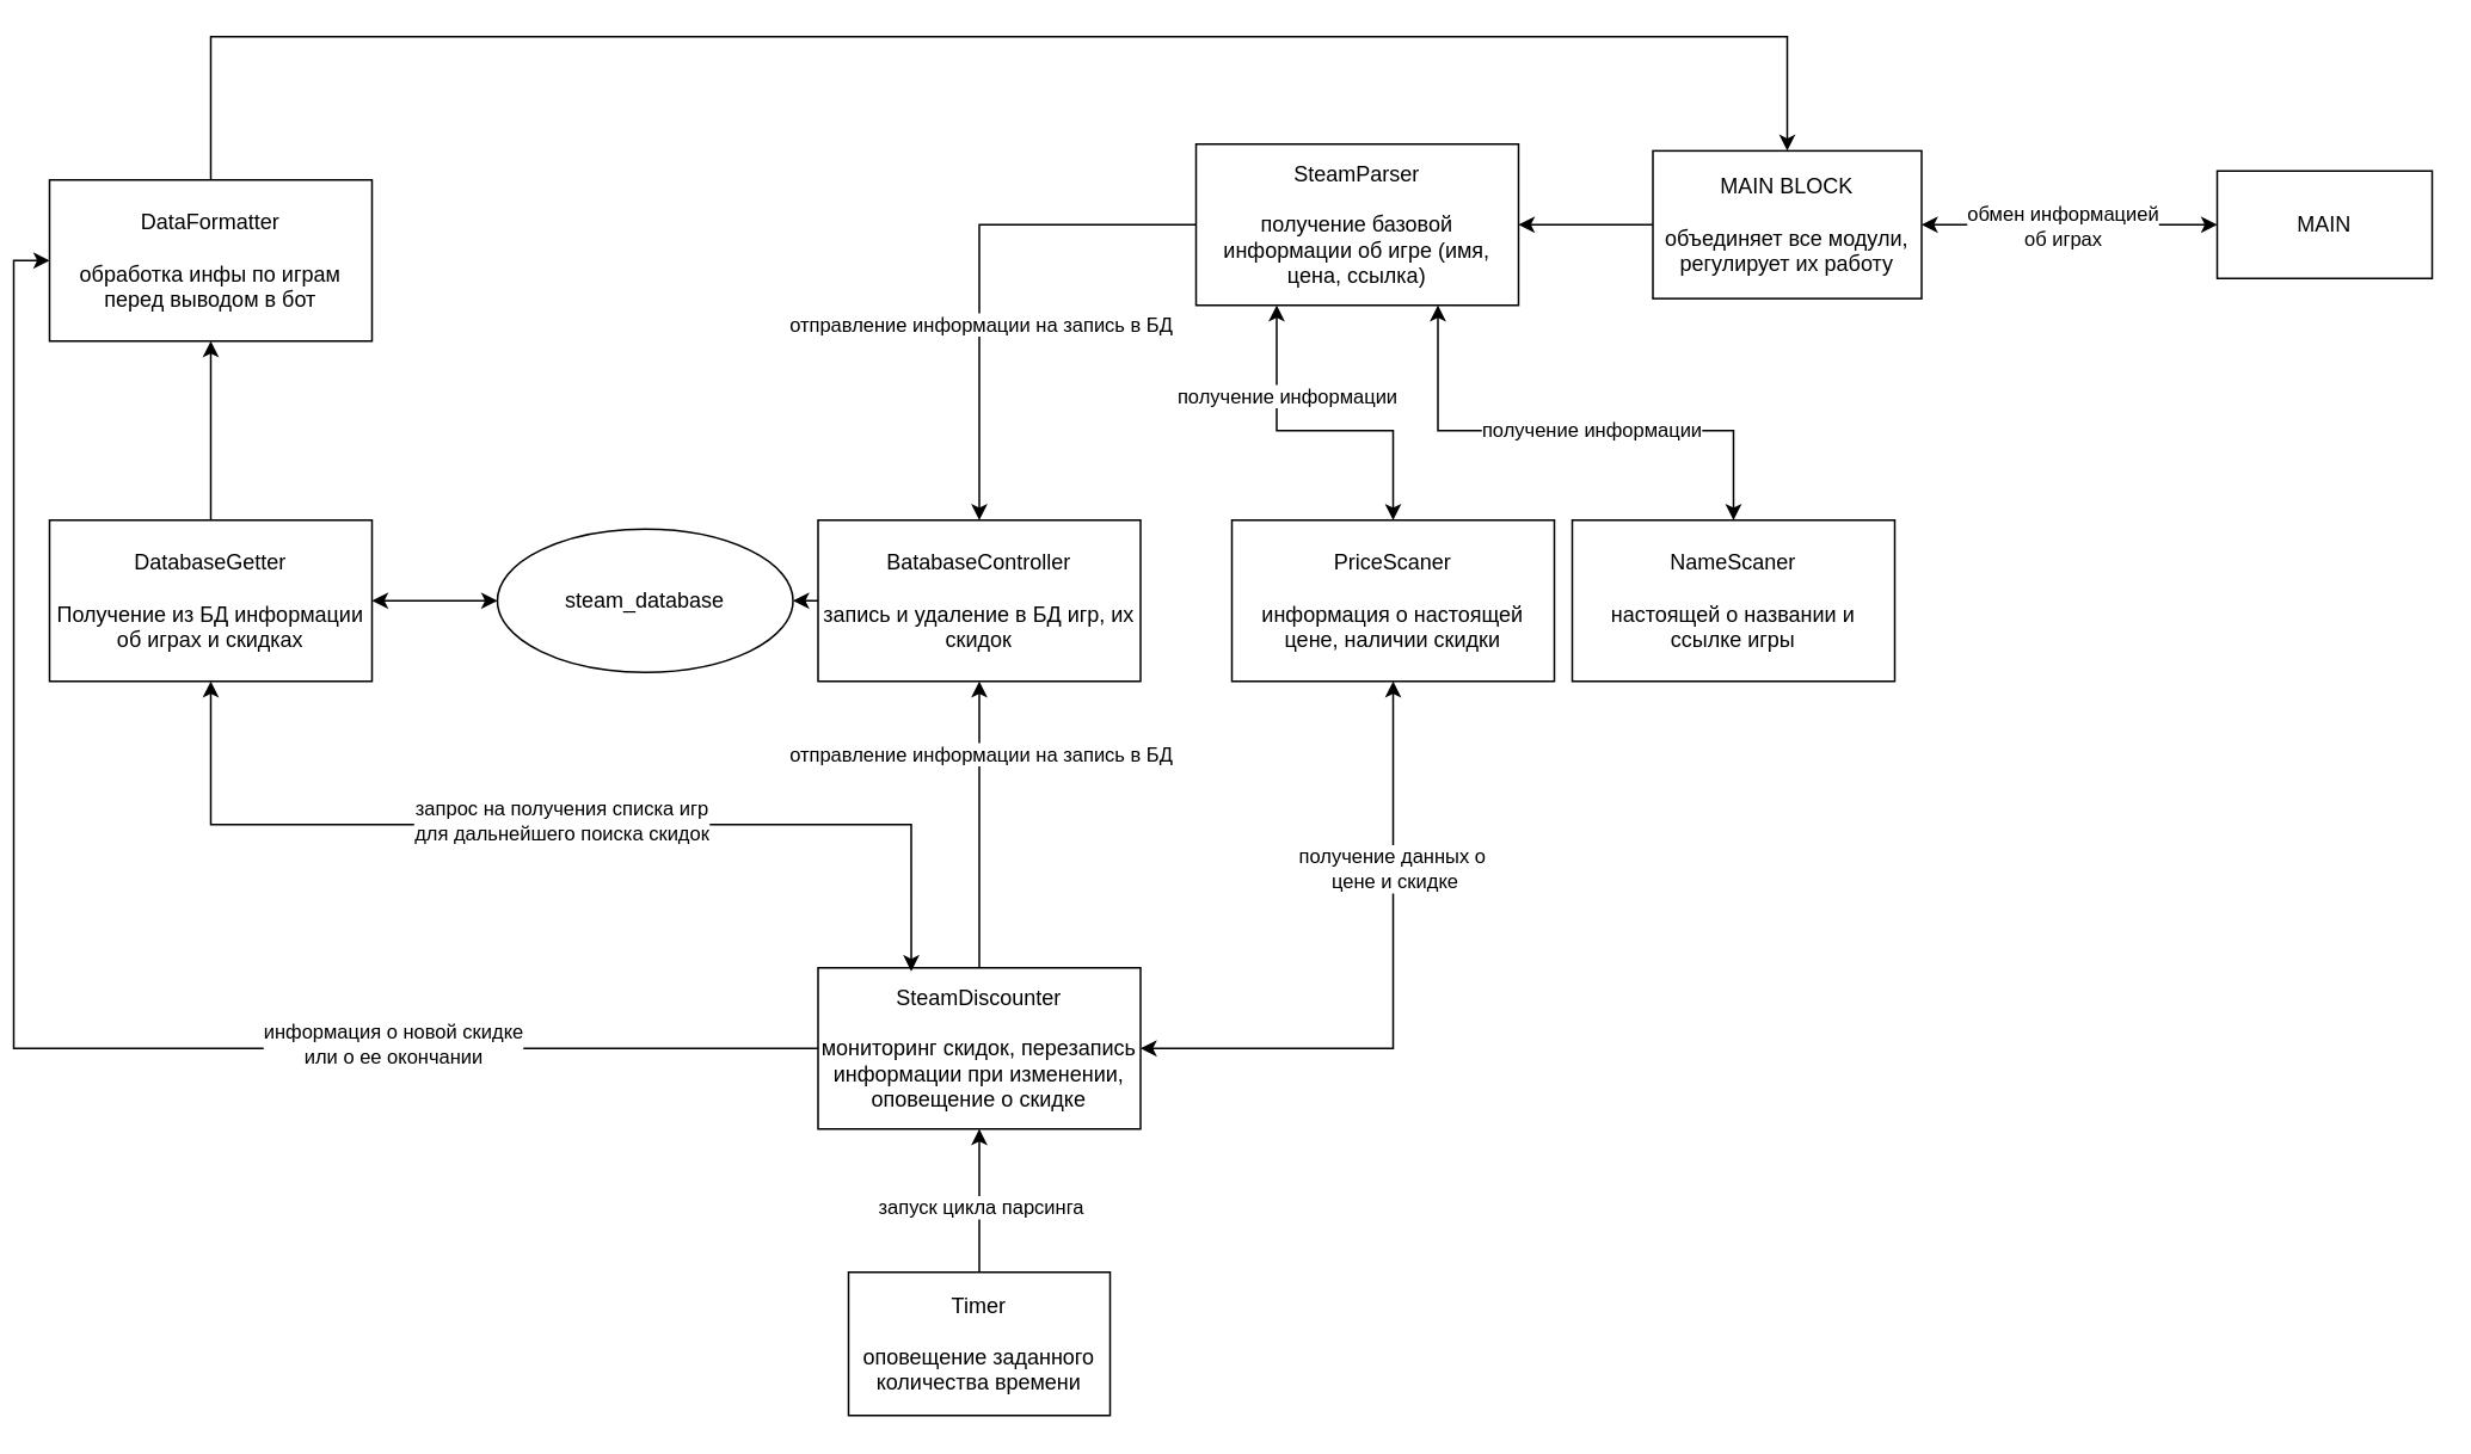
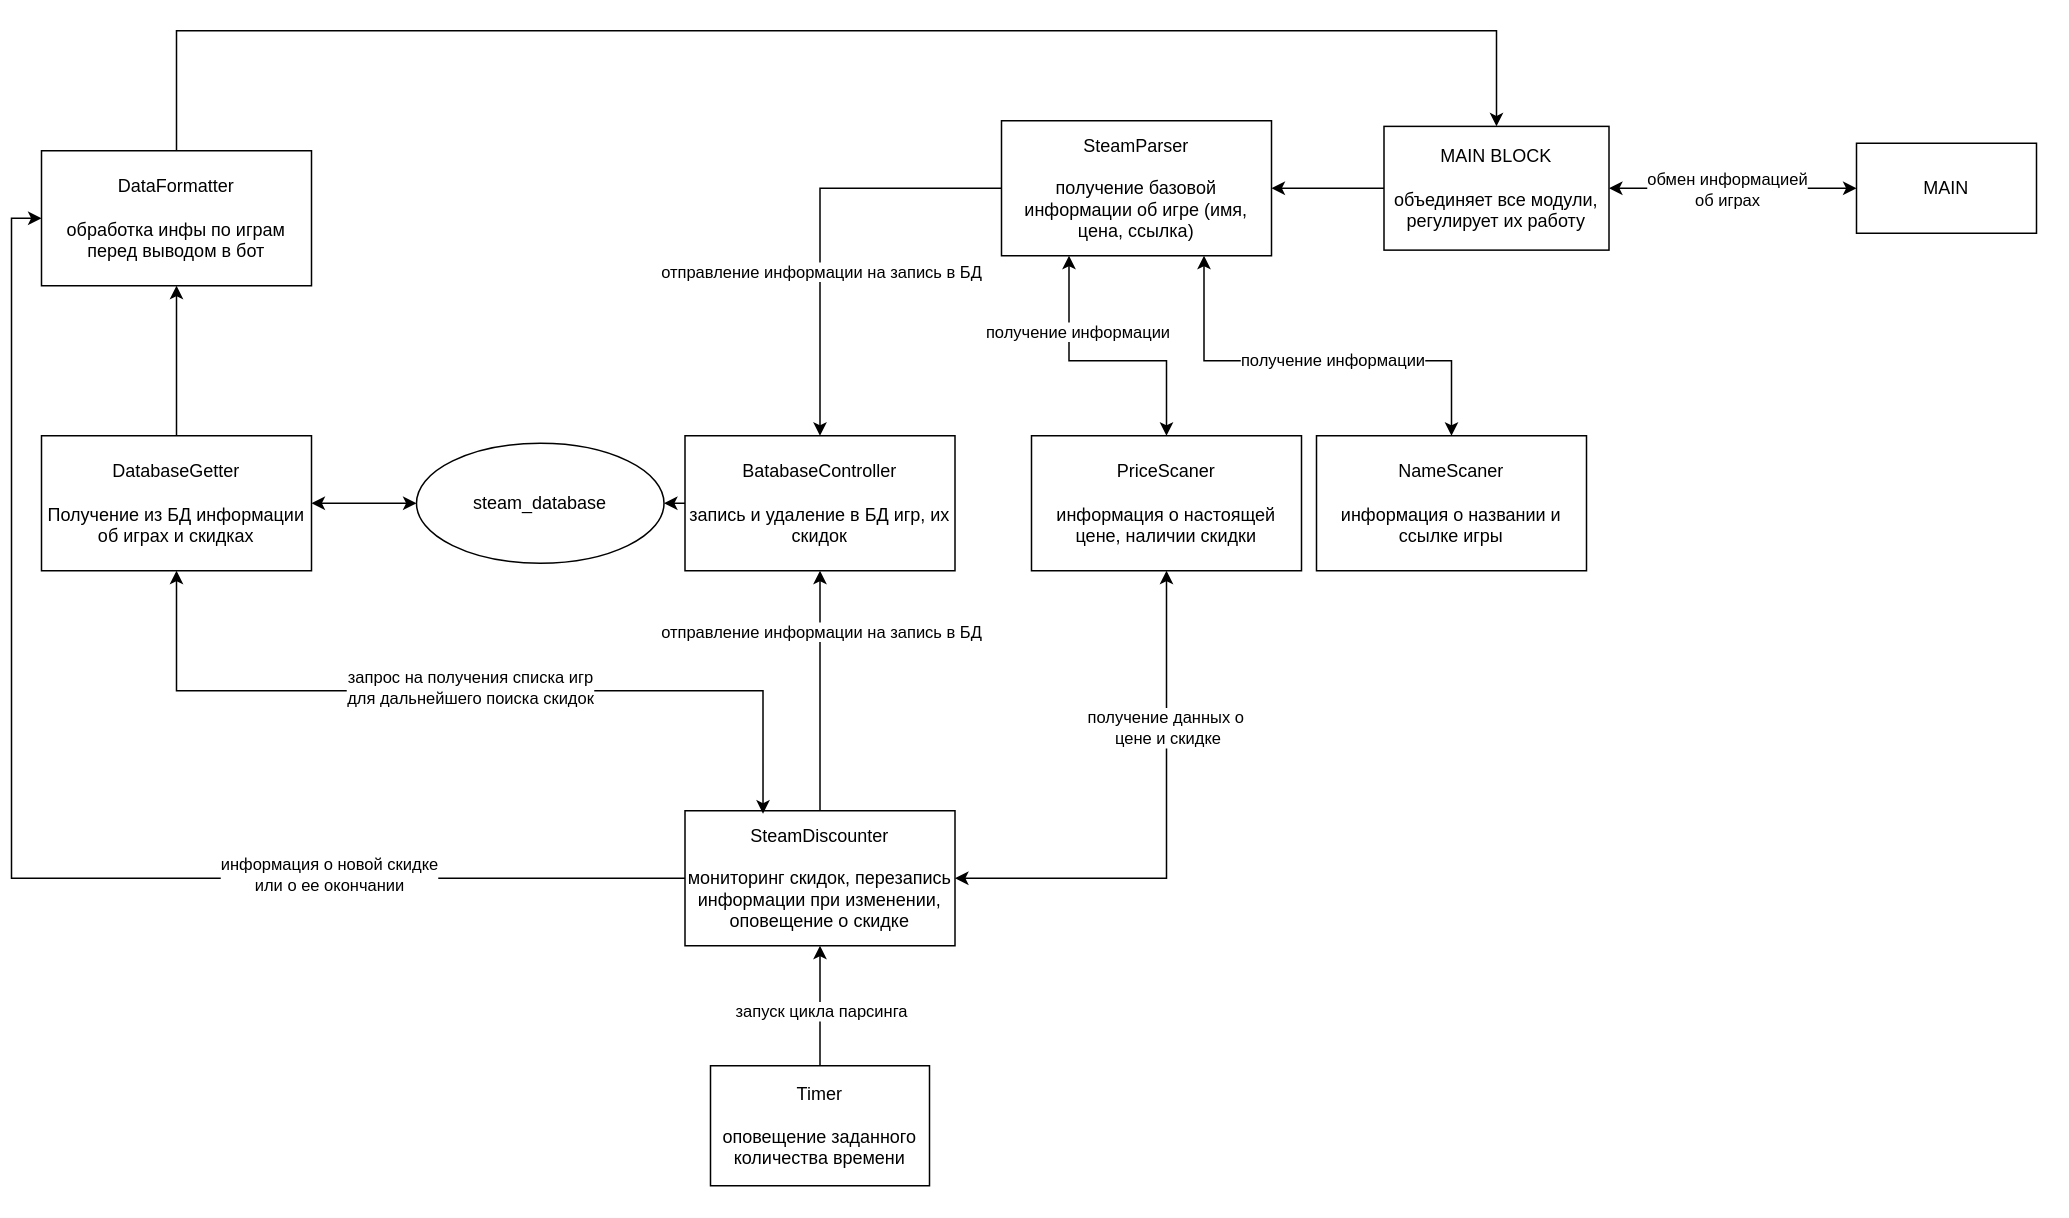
- <mxCell id="31" value="NameScaner&lt;div&gt;&lt;br&gt;&lt;/div&gt;&lt;div&gt;настоящей о названии и ссылке игры&lt;/div&gt;" style="rounded=0;whiteSpace=wrap;html=1;" vertex="1" parent="1"><mxGeometry x="870" y="290" width="180" height="90" as="geometry" /></mxCell>
+ <mxCell id="31" value="NameScaner&lt;div&gt;&lt;br&gt;&lt;/div&gt;&lt;div&gt;информация о названии и ссылке игры&lt;/div&gt;" style="rounded=0;whiteSpace=wrap;html=1;" vertex="1" parent="1"><mxGeometry x="870" y="290" width="180" height="90" as="geometry" /></mxCell>
